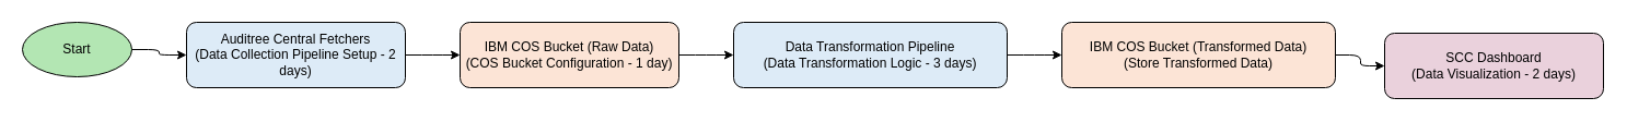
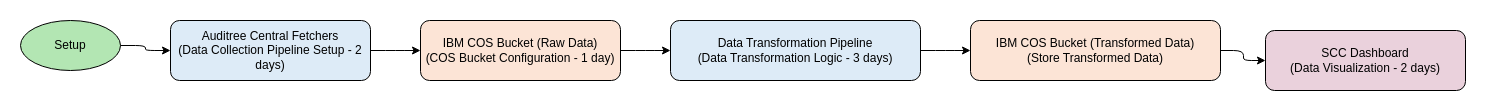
- <mxCell id="2" value="Start" style="ellipse;whiteSpace=wrap;html=1;fillColor=#B3E6B3" vertex="1" parent="1"><mxGeometry x="20" y="20" width="100" height="50" as="geometry" /></mxCell>
+ <mxCell id="2" value="Setup" style="ellipse;whiteSpace=wrap;html=1;fillColor=#B3E6B3" vertex="1" parent="1"><mxGeometry x="20" y="20" width="100" height="50" as="geometry" /></mxCell>
